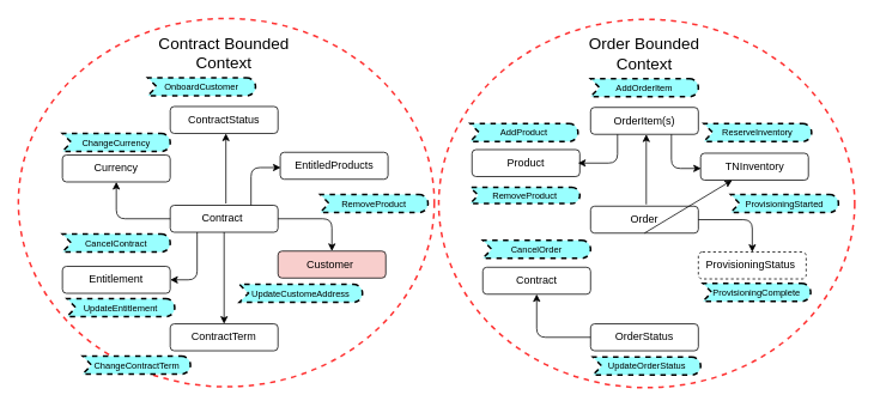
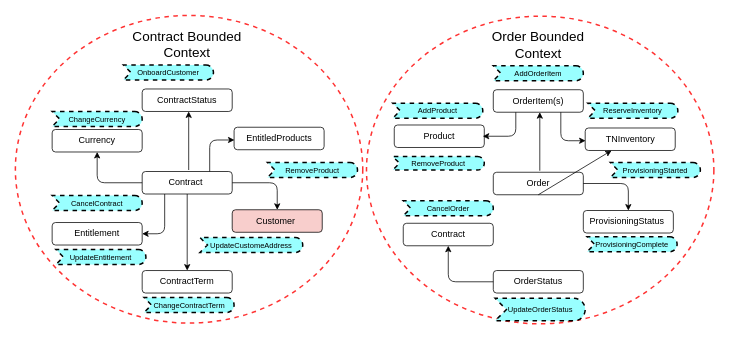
- <mxCell id="25" value="ProvisioningStatus&amp;nbsp;" style="rounded=1;whiteSpace=wrap;html=1;dashed=1;" vertex="1" parent="1"><mxGeometry x="777" y="280" width="120" height="30" as="geometry" /></mxCell>
+ <mxCell id="25" value="ProvisioningStatus&amp;nbsp;" style="rounded=1;whiteSpace=wrap;html=1;" vertex="1" parent="1"><mxGeometry x="777" y="280" width="120" height="30" as="geometry" /></mxCell>
- <mxCell id="21" value="ChangeContractTerm" style="html=1;outlineConnect=0;whiteSpace=wrap;fillColor=#99ffff;shape=mxgraph.archimate3.event;dashed=1;strokeWidth=2;fontSize=10;" vertex="1" parent="1"><mxGeometry x="91.5" y="396" width="120" height="20" as="geometry" /></mxCell>
+ <mxCell id="21" value="ChangeContractTerm" style="html=1;outlineConnect=0;whiteSpace=wrap;fillColor=#99ffff;shape=mxgraph.archimate3.event;dashed=1;strokeWidth=2;fontSize=10;" vertex="1" parent="1"><mxGeometry x="191.5" y="396" width="120" height="20" as="geometry" /></mxCell>
- <mxCell id="41" value="UpdateOrderStatus" style="html=1;outlineConnect=0;whiteSpace=wrap;fillColor=#99ffff;shape=mxgraph.archimate3.event;dashed=1;strokeWidth=2;fontSize=10;" vertex="1" parent="1"><mxGeometry x="659.5" y="397" width="120" height="20" as="geometry" /></mxCell>
+ <mxCell id="41" value="UpdateOrderStatus" style="html=1;outlineConnect=0;whiteSpace=wrap;fillColor=#99ffff;shape=mxgraph.archimate3.event;dashed=1;strokeWidth=2;fontSize=10;" vertex="1" parent="1"><mxGeometry x="659.5" y="397" width="120" height="30" as="geometry" /></mxCell>
